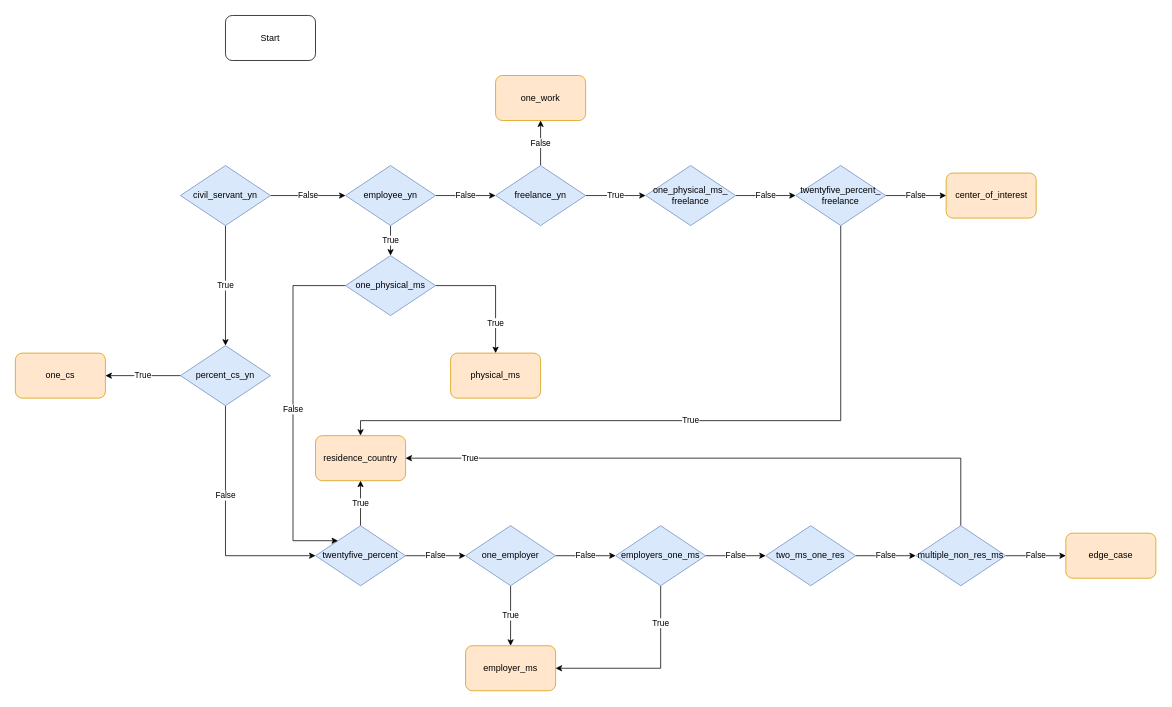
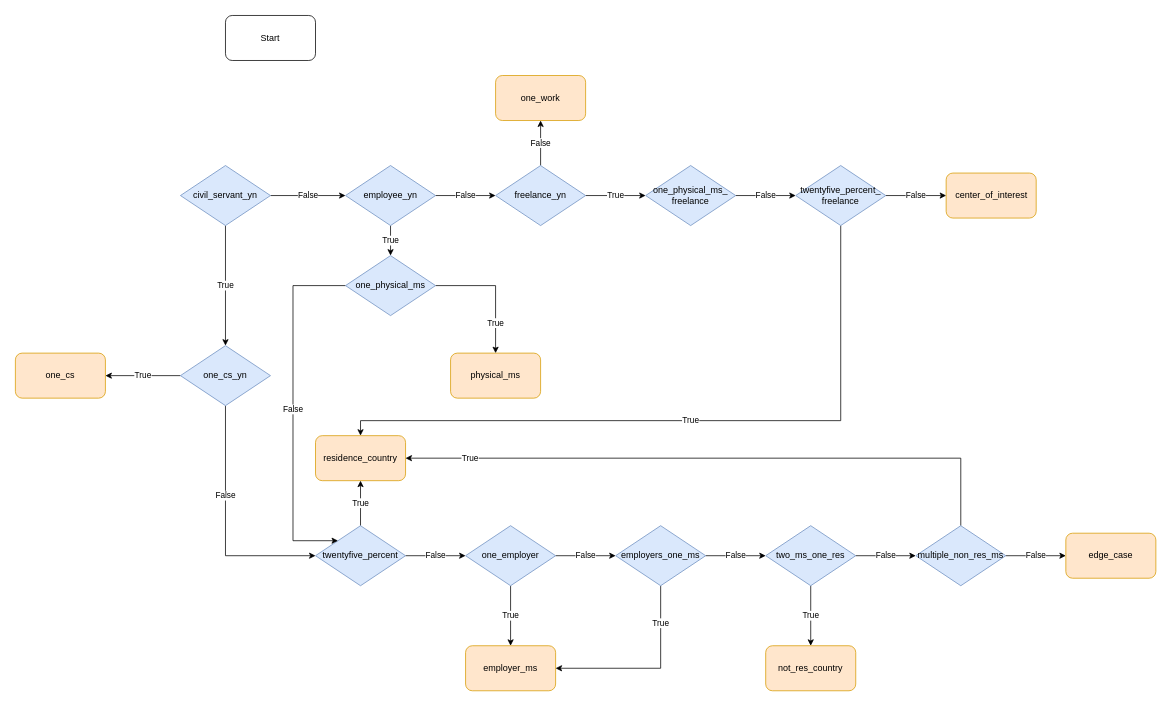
- <mxCell id="22" value="&lt;span class=&quot;pl-s&quot;&gt;percent_cs_yn&lt;/span&gt;" style="rhombus;whiteSpace=wrap;html=1;fillColor=#dae8fc;strokeColor=#6c8ebf;" parent="1" vertex="1"><mxGeometry x="240" y="460" width="120" height="80" as="geometry" /></mxCell>
+ <mxCell id="22" value="&lt;span class=&quot;pl-s&quot;&gt;one_cs_yn&lt;/span&gt;" style="rhombus;whiteSpace=wrap;html=1;fillColor=#dae8fc;strokeColor=#6c8ebf;" parent="1" vertex="1"><mxGeometry x="240" y="460" width="120" height="80" as="geometry" /></mxCell>
+ <mxCell id="23" value="True" style="edgeStyle=orthogonalEdgeStyle;rounded=0;orthogonalLoop=1;jettySize=auto;html=1;" parent="1" source="25" target="18" edge="1"><mxGeometry relative="1" as="geometry" /></mxCell>
+ <mxCell id="18" value="not_res_country" style="rounded=1;whiteSpace=wrap;html=1;fillColor=#ffe6cc;strokeColor=#d79b00;fontStyle=0" parent="1" vertex="1"><mxGeometry x="1020" y="860" width="120" height="60" as="geometry" /></mxCell>
